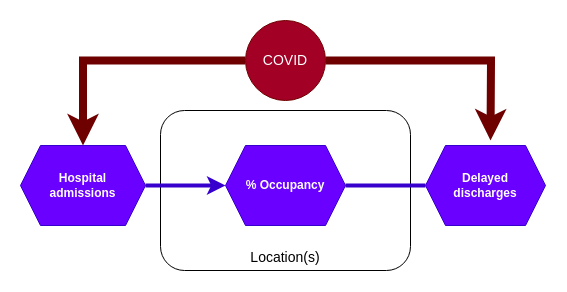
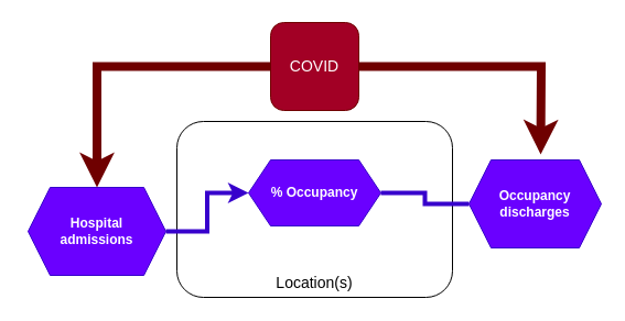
- <mxCell id="10" value="&lt;font style=&quot;font-size: 14px;&quot;&gt;COVID&lt;/font&gt;" style="ellipse;whiteSpace=wrap;html=1;aspect=fixed;fillColor=#a20025;fontColor=#ffffff;strokeColor=#6F0000;" vertex="1" parent="1"><mxGeometry x="245" y="20" width="80" height="80" as="geometry" /></mxCell>
+ <mxCell id="10" value="&lt;font style=&quot;font-size: 14px;&quot;&gt;COVID&lt;/font&gt;" style="whiteSpace=wrap;html=1;aspect=fixed;fillColor=#a20025;fontColor=#ffffff;strokeColor=#6F0000;rounded=1;" vertex="1" parent="1"><mxGeometry x="245" y="20" width="80" height="80" as="geometry" /></mxCell>
- <mxCell id="4" value="&lt;b&gt;Hospital&lt;br&gt;admissions&lt;/b&gt;" style="shape=hexagon;perimeter=hexagonPerimeter2;whiteSpace=wrap;html=1;fixedSize=1;fillColor=#6a00ff;fontColor=#ffffff;strokeColor=#3700CC;" vertex="1" parent="1"><mxGeometry x="20" y="145" width="125" height="80" as="geometry" /></mxCell>
+ <mxCell id="4" value="&lt;b&gt;Hospital&lt;br&gt;admissions&lt;/b&gt;" style="shape=hexagon;perimeter=hexagonPerimeter2;whiteSpace=wrap;html=1;fixedSize=1;fillColor=#6a00ff;fontColor=#ffffff;strokeColor=#3700CC;" vertex="1" parent="1"><mxGeometry x="25" y="170" width="125" height="80" as="geometry" /></mxCell>
- <mxCell id="5" value="&lt;b&gt;% Occupancy&lt;/b&gt;" style="shape=hexagon;perimeter=hexagonPerimeter2;whiteSpace=wrap;html=1;fixedSize=1;fillColor=#6a00ff;fontColor=#ffffff;strokeColor=#3700CC;" vertex="1" parent="1"><mxGeometry x="225" y="145" width="120" height="80" as="geometry" /></mxCell>
+ <mxCell id="5" value="&lt;b&gt;% Occupancy&lt;/b&gt;" style="shape=hexagon;perimeter=hexagonPerimeter2;whiteSpace=wrap;html=1;fixedSize=1;fillColor=#6a00ff;fontColor=#ffffff;strokeColor=#3700CC;" vertex="1" parent="1"><mxGeometry x="225" y="145" width="120" height="60" as="geometry" /></mxCell>
- <mxCell id="7" value="&lt;b&gt;Delayed&lt;br&gt;discharges&lt;/b&gt;" style="shape=hexagon;perimeter=hexagonPerimeter2;whiteSpace=wrap;html=1;fixedSize=1;fillColor=#6a00ff;fontColor=#ffffff;strokeColor=#3700CC;" vertex="1" parent="1"><mxGeometry x="425" y="145" width="120" height="80" as="geometry" /></mxCell>
+ <mxCell id="7" value="&lt;b&gt;Occupancy&lt;br&gt;discharges&lt;/b&gt;" style="shape=hexagon;perimeter=hexagonPerimeter2;whiteSpace=wrap;html=1;fixedSize=1;fillColor=#6a00ff;fontColor=#ffffff;strokeColor=#3700CC;" vertex="1" parent="1"><mxGeometry x="425" y="145" width="120" height="80" as="geometry" /></mxCell>
